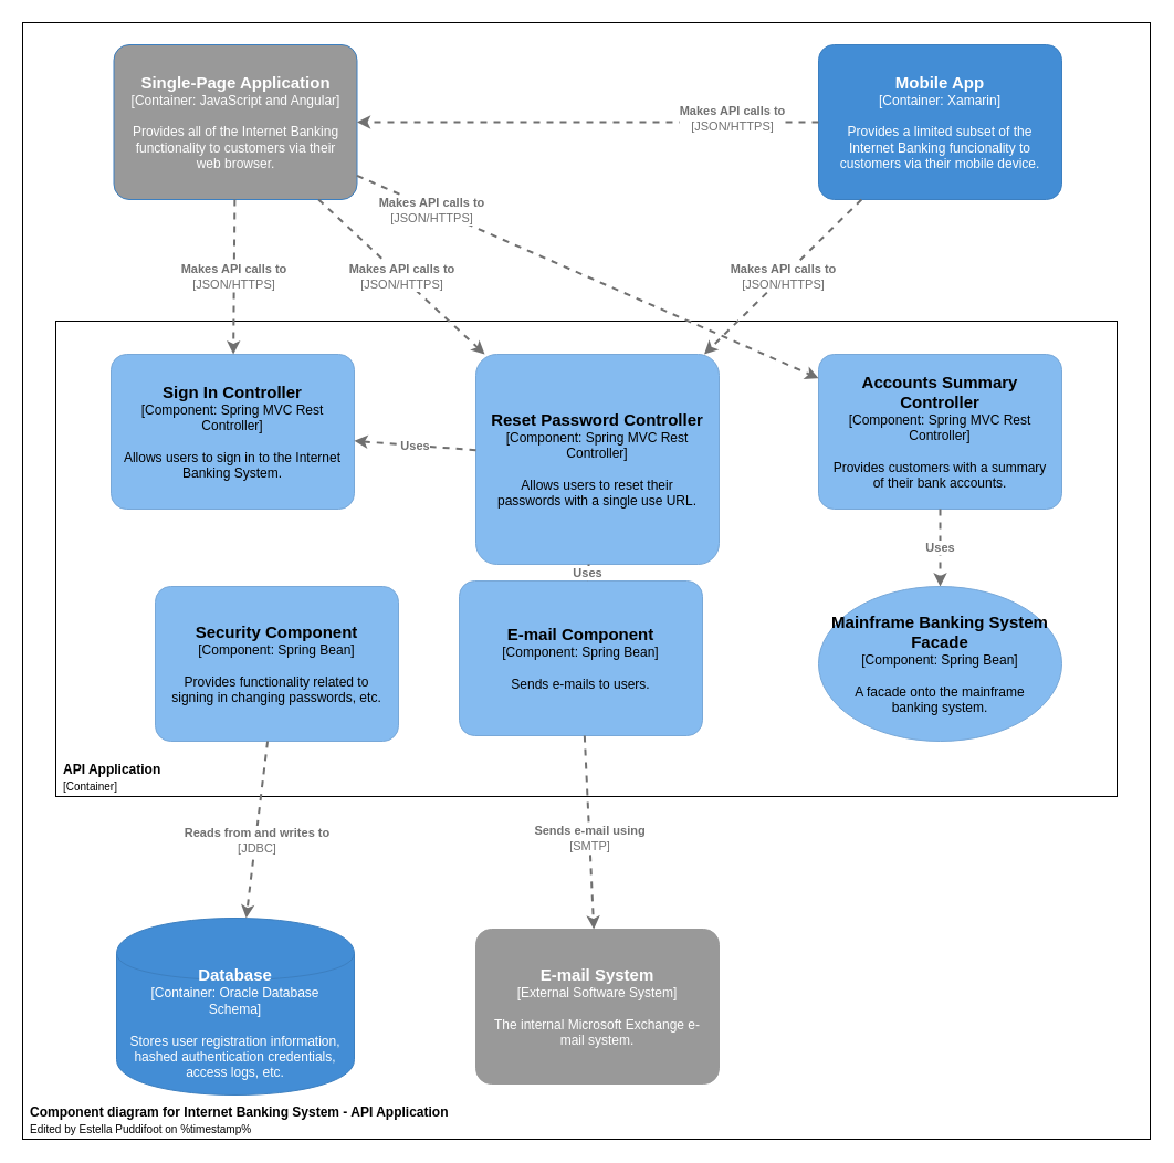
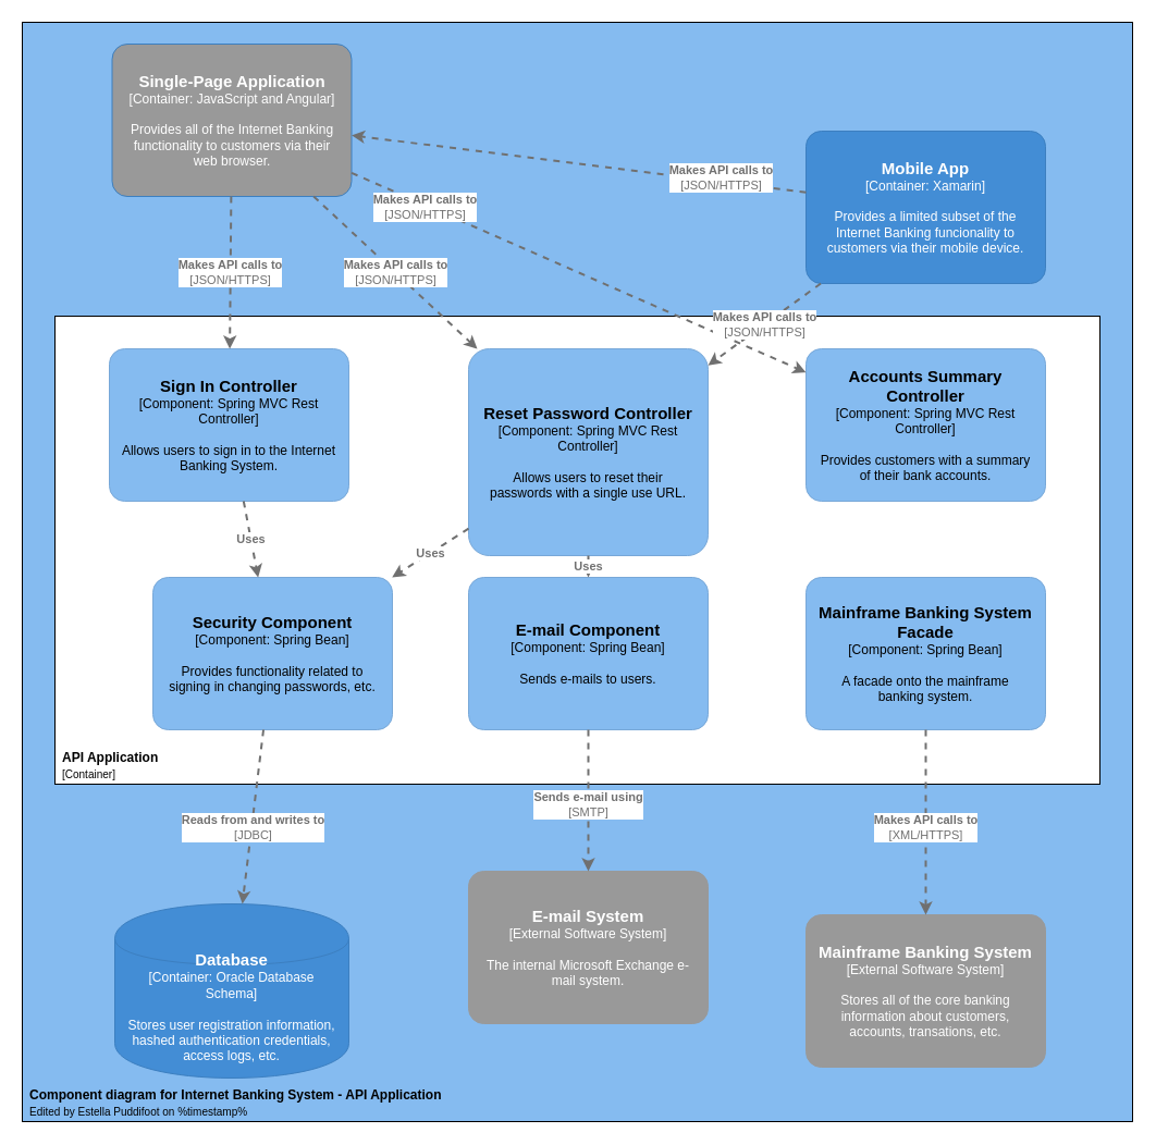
- <mxCell id="5" value="&lt;b style=&quot;font-size: 15px&quot;&gt;&lt;font style=&quot;font-size: 15px&quot;&gt;Mobile App&lt;/font&gt;&lt;/b&gt;&lt;div&gt;&lt;font style=&quot;font-size: 12px&quot;&gt;[Container: Xamarin]&lt;/font&gt;&lt;/div&gt;&lt;br&gt;&lt;div&gt;Provides a limited subset of the Internet Banking funcionality to customers via their mobile device.&lt;/div&gt;" style="rounded=1;whiteSpace=wrap;html=1;labelBackgroundColor=none;fillColor=#438DD5;fontColor=#ffffff;align=center;arcSize=10;strokeColor=#3C7FC0;metaEdit=1;metaData={&quot;c4_0_type&quot;:{&quot;editable&quot;:false}};points=[[0.25,0,0],[0.5,0,0],[0.75,0,0],[1,0.25,0],[1,0.5,0],[1,0.75,0],[0.75,1,0],[0.5,1,0],[0.25,1,0],[0,0.75,0],[0,0.5,0],[0,0.25,0]];comic=0;spacingLeft=10;spacingRight=10;" vertex="1" parent="1"><mxGeometry x="740" y="40" width="220" height="140" as="geometry" /></mxCell>
+ <mxCell id="5" value="&lt;b style=&quot;font-size: 15px&quot;&gt;&lt;font style=&quot;font-size: 15px&quot;&gt;Mobile App&lt;/font&gt;&lt;/b&gt;&lt;div&gt;&lt;font style=&quot;font-size: 12px&quot;&gt;[Container: Xamarin]&lt;/font&gt;&lt;/div&gt;&lt;br&gt;&lt;div&gt;Provides a limited subset of the Internet Banking funcionality to customers via their mobile device.&lt;/div&gt;" style="rounded=1;whiteSpace=wrap;html=1;labelBackgroundColor=none;fillColor=#438DD5;fontColor=#ffffff;align=center;arcSize=10;strokeColor=#3C7FC0;metaEdit=1;metaData={&quot;c4_0_type&quot;:{&quot;editable&quot;:false}};points=[[0.25,0,0],[0.5,0,0],[0.75,0,0],[1,0.25,0],[1,0.5,0],[1,0.75,0],[0.75,1,0],[0.5,1,0],[0.25,1,0],[0,0.75,0],[0,0.5,0],[0,0.25,0]];comic=0;spacingLeft=10;spacingRight=10;" vertex="1" parent="1"><mxGeometry x="740" y="120" width="220" height="140" as="geometry" /></mxCell>
- <mxCell id="21" value="&lt;div style=&quot;text-align: left&quot;&gt;&lt;div style=&quot;text-align: center&quot;&gt;&lt;b&gt;Uses&lt;/b&gt;&lt;/div&gt;&lt;/div&gt;" style="edgeStyle=none;rounded=0;html=1;jettySize=auto;orthogonalLoop=1;strokeColor=#707070;strokeWidth=2;fontColor=#707070;jumpStyle=none;dashed=1;metaEdit=1;metaData={&quot;c4_0_type&quot;:{&quot;editable&quot;:false}};shadow=0;" edge="1" parent="1" source="7" target="6"><mxGeometry width="160" relative="1" as="geometry"><mxPoint x="220" y="470" as="sourcePoint" /><mxPoint x="220" y="540" as="targetPoint" /></mxGeometry></mxCell>
+ <mxCell id="21" value="&lt;div style=&quot;text-align: left&quot;&gt;&lt;div style=&quot;text-align: center&quot;&gt;&lt;b&gt;Uses&lt;/b&gt;&lt;/div&gt;&lt;/div&gt;" style="edgeStyle=none;rounded=0;html=1;jettySize=auto;orthogonalLoop=1;strokeColor=#707070;strokeWidth=2;fontColor=#707070;jumpStyle=none;dashed=1;metaEdit=1;metaData={&quot;c4_0_type&quot;:{&quot;editable&quot;:false}};shadow=0;" edge="1" parent="1" source="7" target="9"><mxGeometry width="160" relative="1" as="geometry"><mxPoint x="220" y="470" as="sourcePoint" /><mxPoint x="220" y="540" as="targetPoint" /></mxGeometry></mxCell>
+ <mxCell id="20" value="&lt;div style=&quot;text-align: left&quot;&gt;&lt;div style=&quot;text-align: center&quot;&gt;&lt;b&gt;Uses&lt;/b&gt;&lt;/div&gt;&lt;/div&gt;" style="edgeStyle=none;rounded=0;html=1;jettySize=auto;orthogonalLoop=1;strokeColor=#707070;strokeWidth=2;fontColor=#707070;jumpStyle=none;dashed=1;metaEdit=1;metaData={&quot;c4_0_type&quot;:{&quot;editable&quot;:false}};shadow=0;" edge="1" parent="1" source="6" target="9"><mxGeometry width="160" relative="1" as="geometry"><mxPoint x="490" y="540" as="sourcePoint" /><mxPoint x="750" y="540" as="targetPoint" /></mxGeometry></mxCell>
- <mxCell id="23" value="&lt;div style=&quot;text-align: left&quot;&gt;&lt;div style=&quot;text-align: center&quot;&gt;&lt;b&gt;Uses&lt;/b&gt;&lt;/div&gt;&lt;/div&gt;" style="edgeStyle=none;rounded=0;html=1;jettySize=auto;orthogonalLoop=1;strokeColor=#707070;strokeWidth=2;fontColor=#707070;jumpStyle=none;dashed=1;metaEdit=1;metaData={&quot;c4_0_type&quot;:{&quot;editable&quot;:false}};shadow=0;" edge="1" parent="1" source="8" target="11"><mxGeometry width="160" relative="1" as="geometry"><mxPoint x="550" y="470" as="sourcePoint" /><mxPoint x="550" y="540" as="targetPoint" /></mxGeometry></mxCell>
- <mxCell id="10" value="&lt;b style=&quot;font-size: 15px&quot;&gt;&lt;font style=&quot;font-size: 15px&quot;&gt;E-mail Component&lt;/font&gt;&lt;/b&gt;&lt;div&gt;&lt;font style=&quot;font-size: 12px&quot;&gt;[Component: Spring Bean]&lt;/font&gt;&lt;/div&gt;&lt;br&gt;&lt;div&gt;Sends e-mails to users.&lt;/div&gt;" style="rounded=1;whiteSpace=wrap;html=1;labelBackgroundColor=none;fillColor=#85BBF0;align=center;arcSize=10;strokeColor=#78A8D8;metaEdit=1;metaData={&quot;c4_0_type&quot;:{&quot;editable&quot;:false}};points=[[0.25,0,0],[0.5,0,0],[0.75,0,0],[1,0.25,0],[1,0.5,0],[1,0.75,0],[0.75,1,0],[0.5,1,0],[0.25,1,0],[0,0.75,0],[0,0.5,0],[0,0.25,0]];comic=0;spacingLeft=10;spacingRight=10;" vertex="1" parent="1"><mxGeometry x="415" y="525" width="220" height="140" as="geometry" /></mxCell>
+ <mxCell id="10" value="&lt;b style=&quot;font-size: 15px&quot;&gt;&lt;font style=&quot;font-size: 15px&quot;&gt;E-mail Component&lt;/font&gt;&lt;/b&gt;&lt;div&gt;&lt;font style=&quot;font-size: 12px&quot;&gt;[Component: Spring Bean]&lt;/font&gt;&lt;/div&gt;&lt;br&gt;&lt;div&gt;Sends e-mails to users.&lt;/div&gt;" style="rounded=1;whiteSpace=wrap;html=1;labelBackgroundColor=none;fillColor=#85BBF0;align=center;arcSize=10;strokeColor=#78A8D8;metaEdit=1;metaData={&quot;c4_0_type&quot;:{&quot;editable&quot;:false}};points=[[0.25,0,0],[0.5,0,0],[0.75,0,0],[1,0.25,0],[1,0.5,0],[1,0.75,0],[0.75,1,0],[0.5,1,0],[0.25,1,0],[0,0.75,0],[0,0.5,0],[0,0.25,0]];comic=0;spacingLeft=10;spacingRight=10;" vertex="1" parent="1"><mxGeometry x="430" y="530" width="220" height="140" as="geometry" /></mxCell>
- <mxCell id="11" value="&lt;b style=&quot;font-size: 15px&quot;&gt;&lt;font style=&quot;font-size: 15px&quot;&gt;Mainframe Banking System Facade&lt;/font&gt;&lt;/b&gt;&lt;div&gt;&lt;font style=&quot;font-size: 12px&quot;&gt;[Component: Spring Bean]&lt;/font&gt;&lt;/div&gt;&lt;br&gt;&lt;div&gt;A facade onto the mainframe banking system.&lt;/div&gt;" style="ellipse;whiteSpace=wrap;html=1;labelBackgroundColor=none;fillColor=#85BBF0;align=center;arcSize=10;strokeColor=#78A8D8;metaEdit=1;metaData={&quot;c4_0_type&quot;:{&quot;editable&quot;:false}};points=[[0.25,0,0],[0.5,0,0],[0.75,0,0],[1,0.25,0],[1,0.5,0],[1,0.75,0],[0.75,1,0],[0.5,1,0],[0.25,1,0],[0,0.75,0],[0,0.5,0],[0,0.25,0]];comic=0;spacingLeft=10;spacingRight=10;" vertex="1" parent="1"><mxGeometry x="740" y="530" width="220" height="140" as="geometry" /></mxCell>
+ <mxCell id="11" value="&lt;b style=&quot;font-size: 15px&quot;&gt;&lt;font style=&quot;font-size: 15px&quot;&gt;Mainframe Banking System Facade&lt;/font&gt;&lt;/b&gt;&lt;div&gt;&lt;font style=&quot;font-size: 12px&quot;&gt;[Component: Spring Bean]&lt;/font&gt;&lt;/div&gt;&lt;br&gt;&lt;div&gt;A facade onto the mainframe banking system.&lt;/div&gt;" style="rounded=1;whiteSpace=wrap;html=1;labelBackgroundColor=none;fillColor=#85BBF0;align=center;arcSize=10;strokeColor=#78A8D8;metaEdit=1;metaData={&quot;c4_0_type&quot;:{&quot;editable&quot;:false}};points=[[0.25,0,0],[0.5,0,0],[0.75,0,0],[1,0.25,0],[1,0.5,0],[1,0.75,0],[0.75,1,0],[0.5,1,0],[0.25,1,0],[0,0.75,0],[0,0.5,0],[0,0.25,0]];comic=0;spacingLeft=10;spacingRight=10;" vertex="1" parent="1"><mxGeometry x="740" y="530" width="220" height="140" as="geometry" /></mxCell>
+ <mxCell id="26" value="&lt;div style=&quot;text-align: left&quot;&gt;&lt;div style=&quot;text-align: center&quot;&gt;&lt;b&gt;Makes API calls to&lt;/b&gt;&lt;/div&gt;&lt;div style=&quot;text-align: center&quot;&gt;[XML/HTTPS]&lt;/div&gt;&lt;/div&gt;" style="edgeStyle=none;rounded=0;html=1;jettySize=auto;orthogonalLoop=1;strokeColor=#707070;strokeWidth=2;fontColor=#707070;jumpStyle=none;dashed=1;metaEdit=1;metaData={&quot;c4_0_type&quot;:{&quot;editable&quot;:false}};shadow=0;" edge="1" parent="1" source="11" target="13"><mxGeometry x="0.059" width="160" relative="1" as="geometry"><mxPoint x="580" y="580" as="sourcePoint" /><mxPoint x="880" y="580" as="targetPoint" /><mxPoint as="offset" /></mxGeometry></mxCell>
- <mxCell id="14" value="&lt;b style=&quot;font-size: 15px&quot;&gt;&lt;font style=&quot;font-size: 15px&quot;&gt;E-mail System&lt;/font&gt;&lt;/b&gt;&lt;div&gt;&lt;font style=&quot;font-size: 12px&quot;&gt;[External Software System]&lt;/font&gt;&lt;/div&gt;&lt;br&gt;&lt;div&gt;The internal Microsoft Exchange e-mail system.&lt;/div&gt;" style="rounded=1;whiteSpace=wrap;html=1;labelBackgroundColor=none;fontColor=#ffffff;align=center;arcSize=10;metaEdit=1;metaData={&quot;c4_0_type&quot;:{&quot;editable&quot;:false}};points=[[0.25,0,0],[0.5,0,0],[0.75,0,0],[1,0.25,0],[1,0.5,0],[1,0.75,0],[0.75,1,0],[0.5,1,0],[0.25,1,0],[0,0.75,0],[0,0.5,0],[0,0.25,0]];fillColor=#999999;strokeColor=#999999;spacingLeft=10;spacingRight=10;" vertex="1" parent="1"><mxGeometry x="430" y="840" width="220" height="140" as="geometry" /></mxCell>
+ <mxCell id="14" value="&lt;b style=&quot;font-size: 15px&quot;&gt;&lt;font style=&quot;font-size: 15px&quot;&gt;E-mail System&lt;/font&gt;&lt;/b&gt;&lt;div&gt;&lt;font style=&quot;font-size: 12px&quot;&gt;[External Software System]&lt;/font&gt;&lt;/div&gt;&lt;br&gt;&lt;div&gt;The internal Microsoft Exchange e-mail system.&lt;/div&gt;" style="rounded=1;whiteSpace=wrap;html=1;labelBackgroundColor=none;fontColor=#ffffff;align=center;arcSize=10;metaEdit=1;metaData={&quot;c4_0_type&quot;:{&quot;editable&quot;:false}};points=[[0.25,0,0],[0.5,0,0],[0.75,0,0],[1,0.25,0],[1,0.5,0],[1,0.75,0],[0.75,1,0],[0.5,1,0],[0.25,1,0],[0,0.75,0],[0,0.5,0],[0,0.25,0]];fillColor=#999999;strokeColor=#999999;spacingLeft=10;spacingRight=10;" vertex="1" parent="1"><mxGeometry x="430" y="800" width="220" height="140" as="geometry" /></mxCell>
+ <mxCell id="13" value="&lt;b style=&quot;font-size: 15px&quot;&gt;&lt;font style=&quot;font-size: 15px&quot;&gt;Mainframe Banking System&lt;/font&gt;&lt;/b&gt;&lt;div&gt;&lt;font style=&quot;font-size: 12px&quot;&gt;[External Software System]&lt;/font&gt;&lt;/div&gt;&lt;br&gt;&lt;div&gt;Stores all of the core banking information about customers, accounts, transations, etc.&lt;/div&gt;" style="rounded=1;whiteSpace=wrap;html=1;labelBackgroundColor=none;fontColor=#ffffff;align=center;arcSize=10;metaEdit=1;metaData={&quot;c4_0_type&quot;:{&quot;editable&quot;:false}};points=[[0.25,0,0],[0.5,0,0],[0.75,0,0],[1,0.25,0],[1,0.5,0],[1,0.75,0],[0.75,1,0],[0.5,1,0],[0.25,1,0],[0,0.75,0],[0,0.5,0],[0,0.25,0]];fillColor=#999999;strokeColor=#999999;spacingLeft=10;spacingRight=10;" vertex="1" parent="1"><mxGeometry x="740" y="840" width="220" height="140" as="geometry" /></mxCell>
- <mxCell id="2" value="&lt;font&gt;&lt;b&gt;Component diagram for Internet Banking System - API Application&lt;br&gt;&lt;/b&gt;&lt;font size=&quot;1&quot;&gt;Edited by Estella Puddifoot on %timestamp%&lt;/font&gt;&lt;/font&gt;" style="rounded=0;whiteSpace=wrap;html=1;strokeColor=#000000;fillColor=#FFFFFF;fontColor=#000000;align=left;spacingLeft=5;verticalAlign=bottom;metaEdit=1;metaData={&quot;c4_0_type&quot;:{&quot;editable&quot;:false}};editable=1;comic=0;" vertex="1" parent="1"><mxGeometry x="20" y="20" width="1020" height="1010" as="geometry" /></mxCell>
+ <mxCell id="2" value="&lt;font&gt;&lt;b&gt;Component diagram for Internet Banking System - API Application&lt;br&gt;&lt;/b&gt;&lt;font size=&quot;1&quot;&gt;Edited by Estella Puddifoot on %timestamp%&lt;/font&gt;&lt;/font&gt;" style="rounded=0;whiteSpace=wrap;html=1;strokeColor=#000000;fillColor=#85bbf0;fontColor=#000000;align=left;spacingLeft=5;verticalAlign=bottom;metaEdit=1;metaData={&quot;c4_0_type&quot;:{&quot;editable&quot;:false}};editable=1;comic=0;" vertex="1" parent="1"><mxGeometry x="20" y="20" width="1020" height="1010" as="geometry" /></mxCell>
